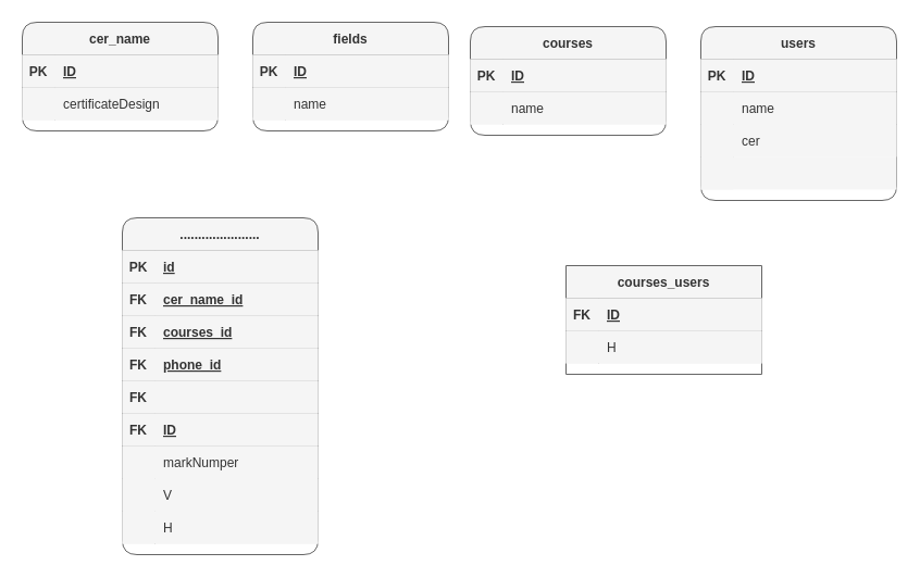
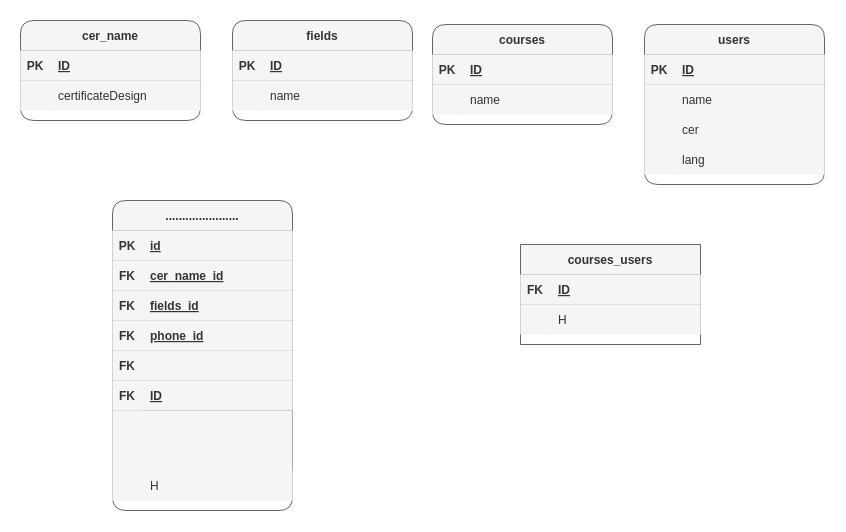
+ <mxCell id="21" value="lang" style="shape=partialRectangle;connectable=0;fillColor=#f5f5f5;top=0;left=0;bottom=0;right=0;align=left;spacingLeft=6;overflow=hidden;strokeColor=#666666;fontColor=#333333;sketch=0;rounded=1;" parent="19" vertex="1"><mxGeometry x="30" width="150" height="30" as="geometry" /></mxCell>
- <mxCell id="45" value="courses_id" style="shape=partialRectangle;connectable=0;fillColor=#f5f5f5;top=0;left=0;bottom=0;right=0;align=left;spacingLeft=6;fontStyle=5;overflow=hidden;strokeColor=#666666;fontColor=#333333;sketch=0;rounded=1;" parent="43" vertex="1"><mxGeometry x="30" width="150" height="30" as="geometry" /></mxCell>
+ <mxCell id="45" value="fields_id" style="shape=partialRectangle;connectable=0;fillColor=#f5f5f5;top=0;left=0;bottom=0;right=0;align=left;spacingLeft=6;fontStyle=5;overflow=hidden;strokeColor=#666666;fontColor=#333333;sketch=0;rounded=1;" parent="43" vertex="1"><mxGeometry x="30" width="150" height="30" as="geometry" /></mxCell>
- <mxCell id="57" value="markNumper" style="shape=partialRectangle;connectable=0;fillColor=#f5f5f5;top=0;left=0;bottom=0;right=0;align=left;spacingLeft=6;overflow=hidden;strokeColor=#666666;fontColor=#333333;sketch=0;rounded=1;" parent="55" vertex="1"><mxGeometry x="30" width="150" height="30" as="geometry" /></mxCell>
- <mxCell id="60" value="V" style="shape=partialRectangle;connectable=0;fillColor=#f5f5f5;top=0;left=0;bottom=0;right=0;align=left;spacingLeft=6;overflow=hidden;strokeColor=#666666;fontColor=#333333;sketch=0;rounded=1;" parent="58" vertex="1"><mxGeometry x="30" width="150" height="30" as="geometry" /></mxCell>
